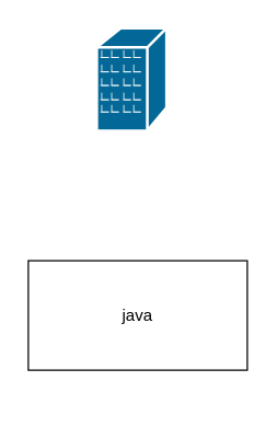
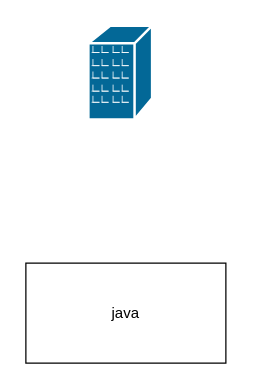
- <mxCell id="2" value="java" style="rounded=0;whiteSpace=wrap;html=1;" vertex="1" parent="1"><mxGeometry x="20" y="190" width="160" height="80" as="geometry" /></mxCell>
+ <mxCell id="2" value="java" style="rounded=0;whiteSpace=wrap;html=1;" vertex="1" parent="1"><mxGeometry x="20" y="210" width="160" height="80" as="geometry" /></mxCell>
